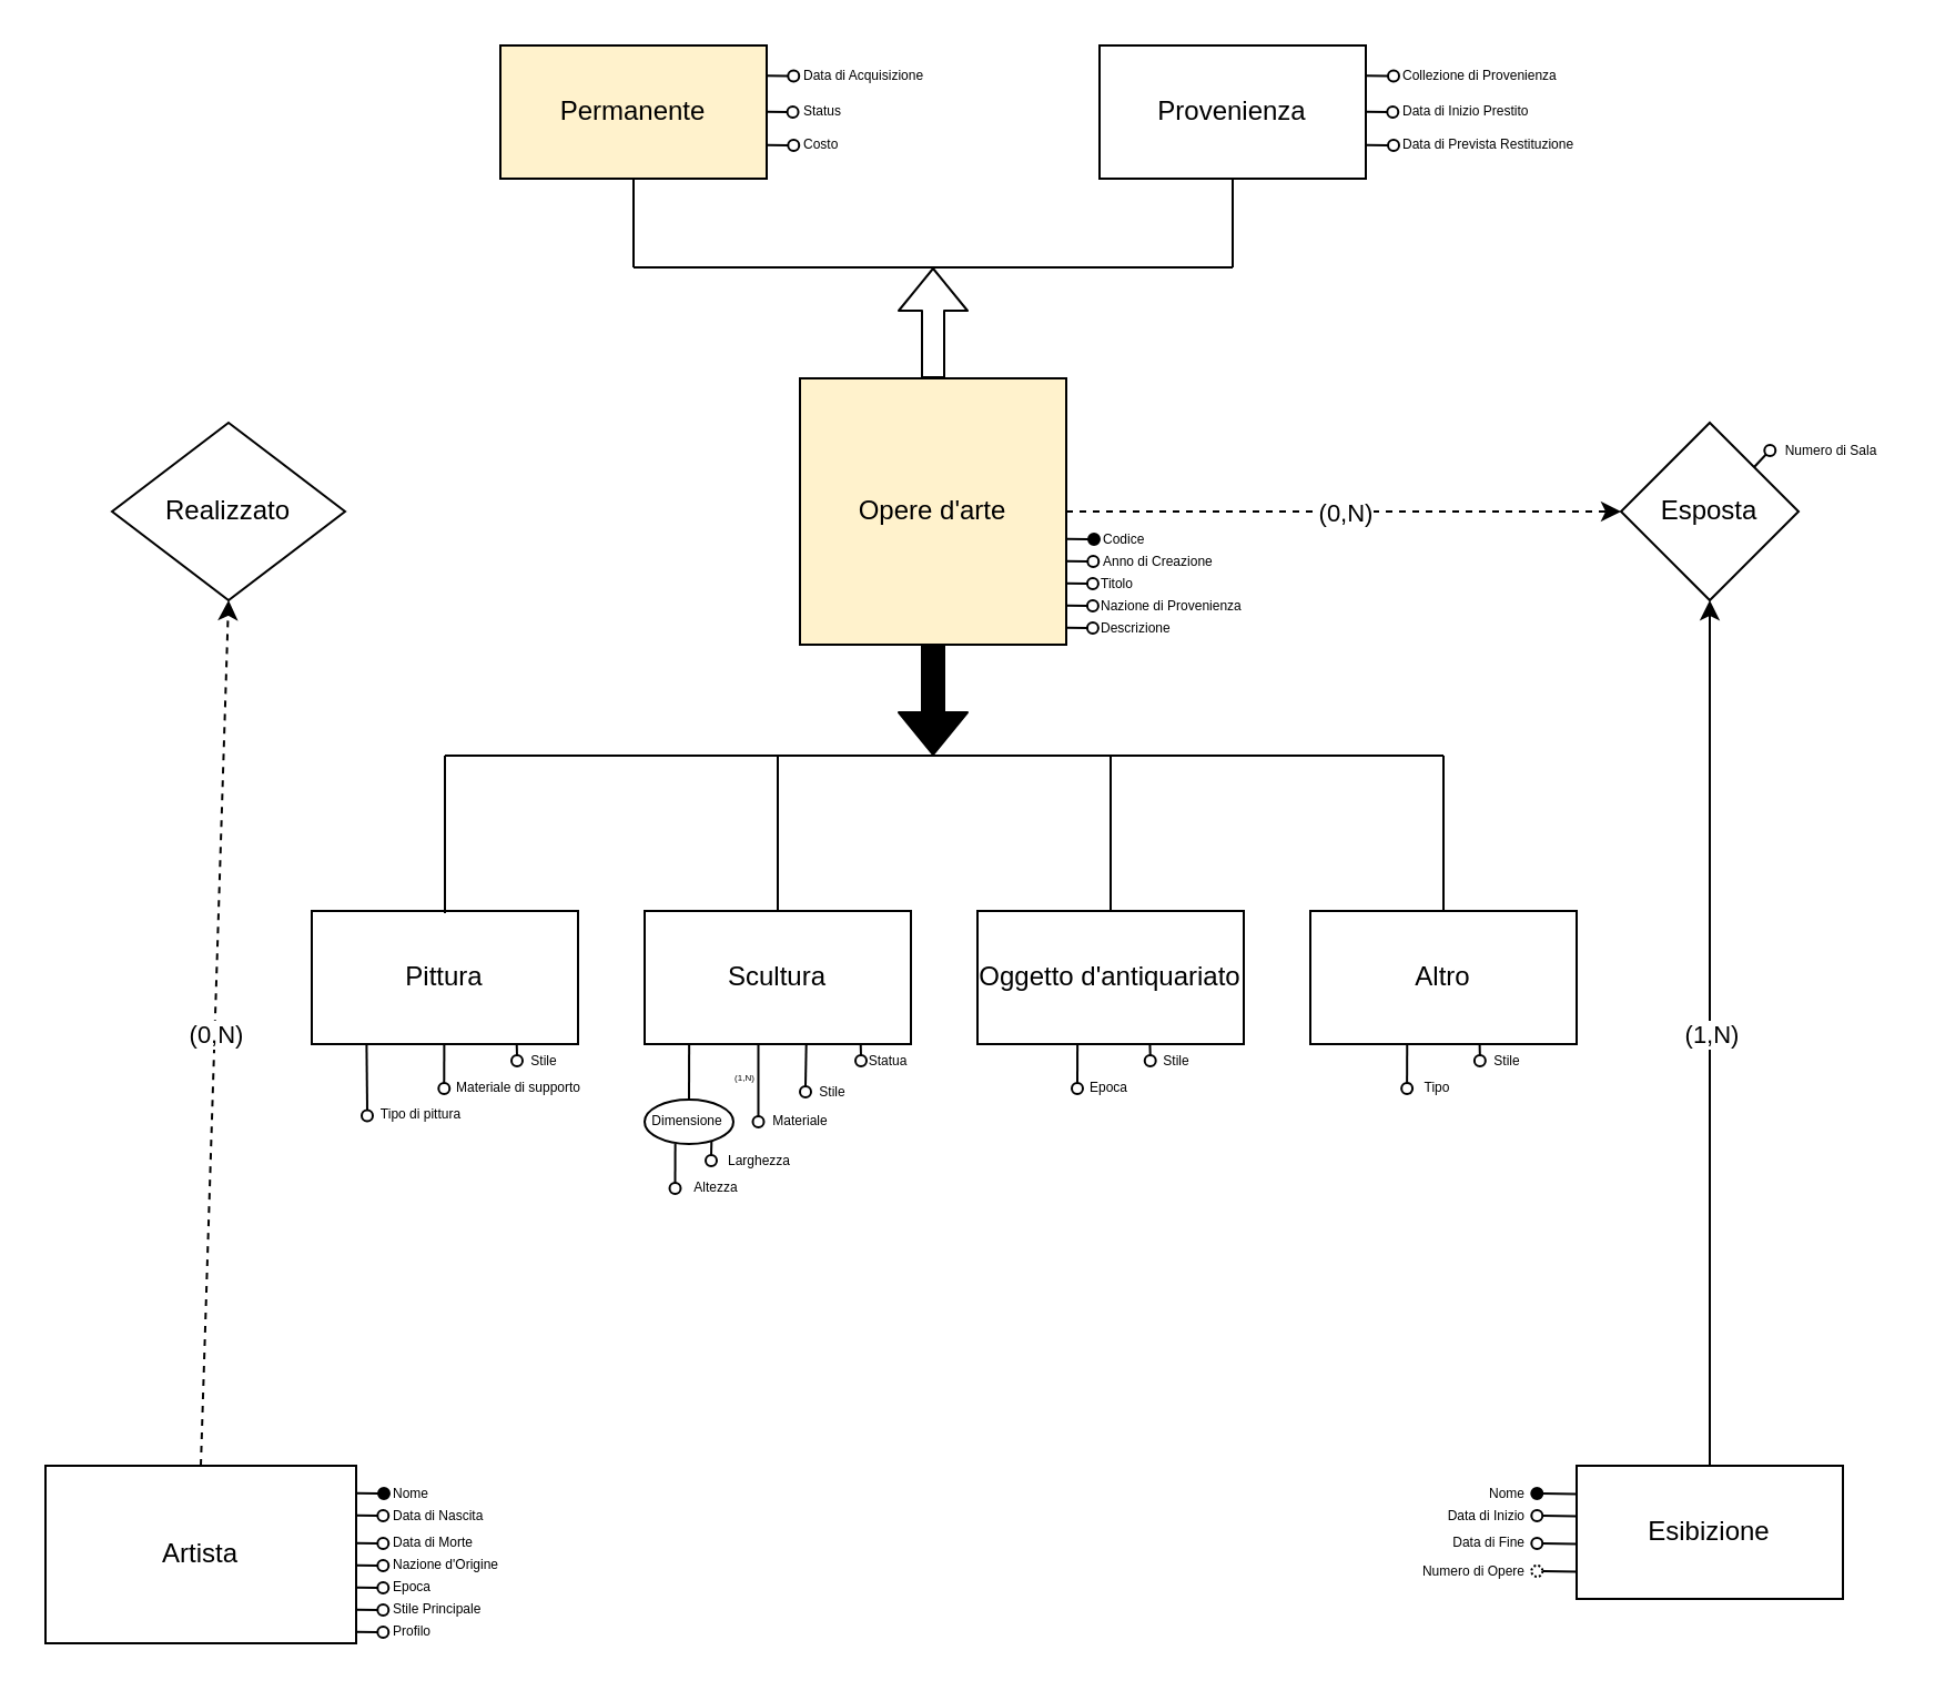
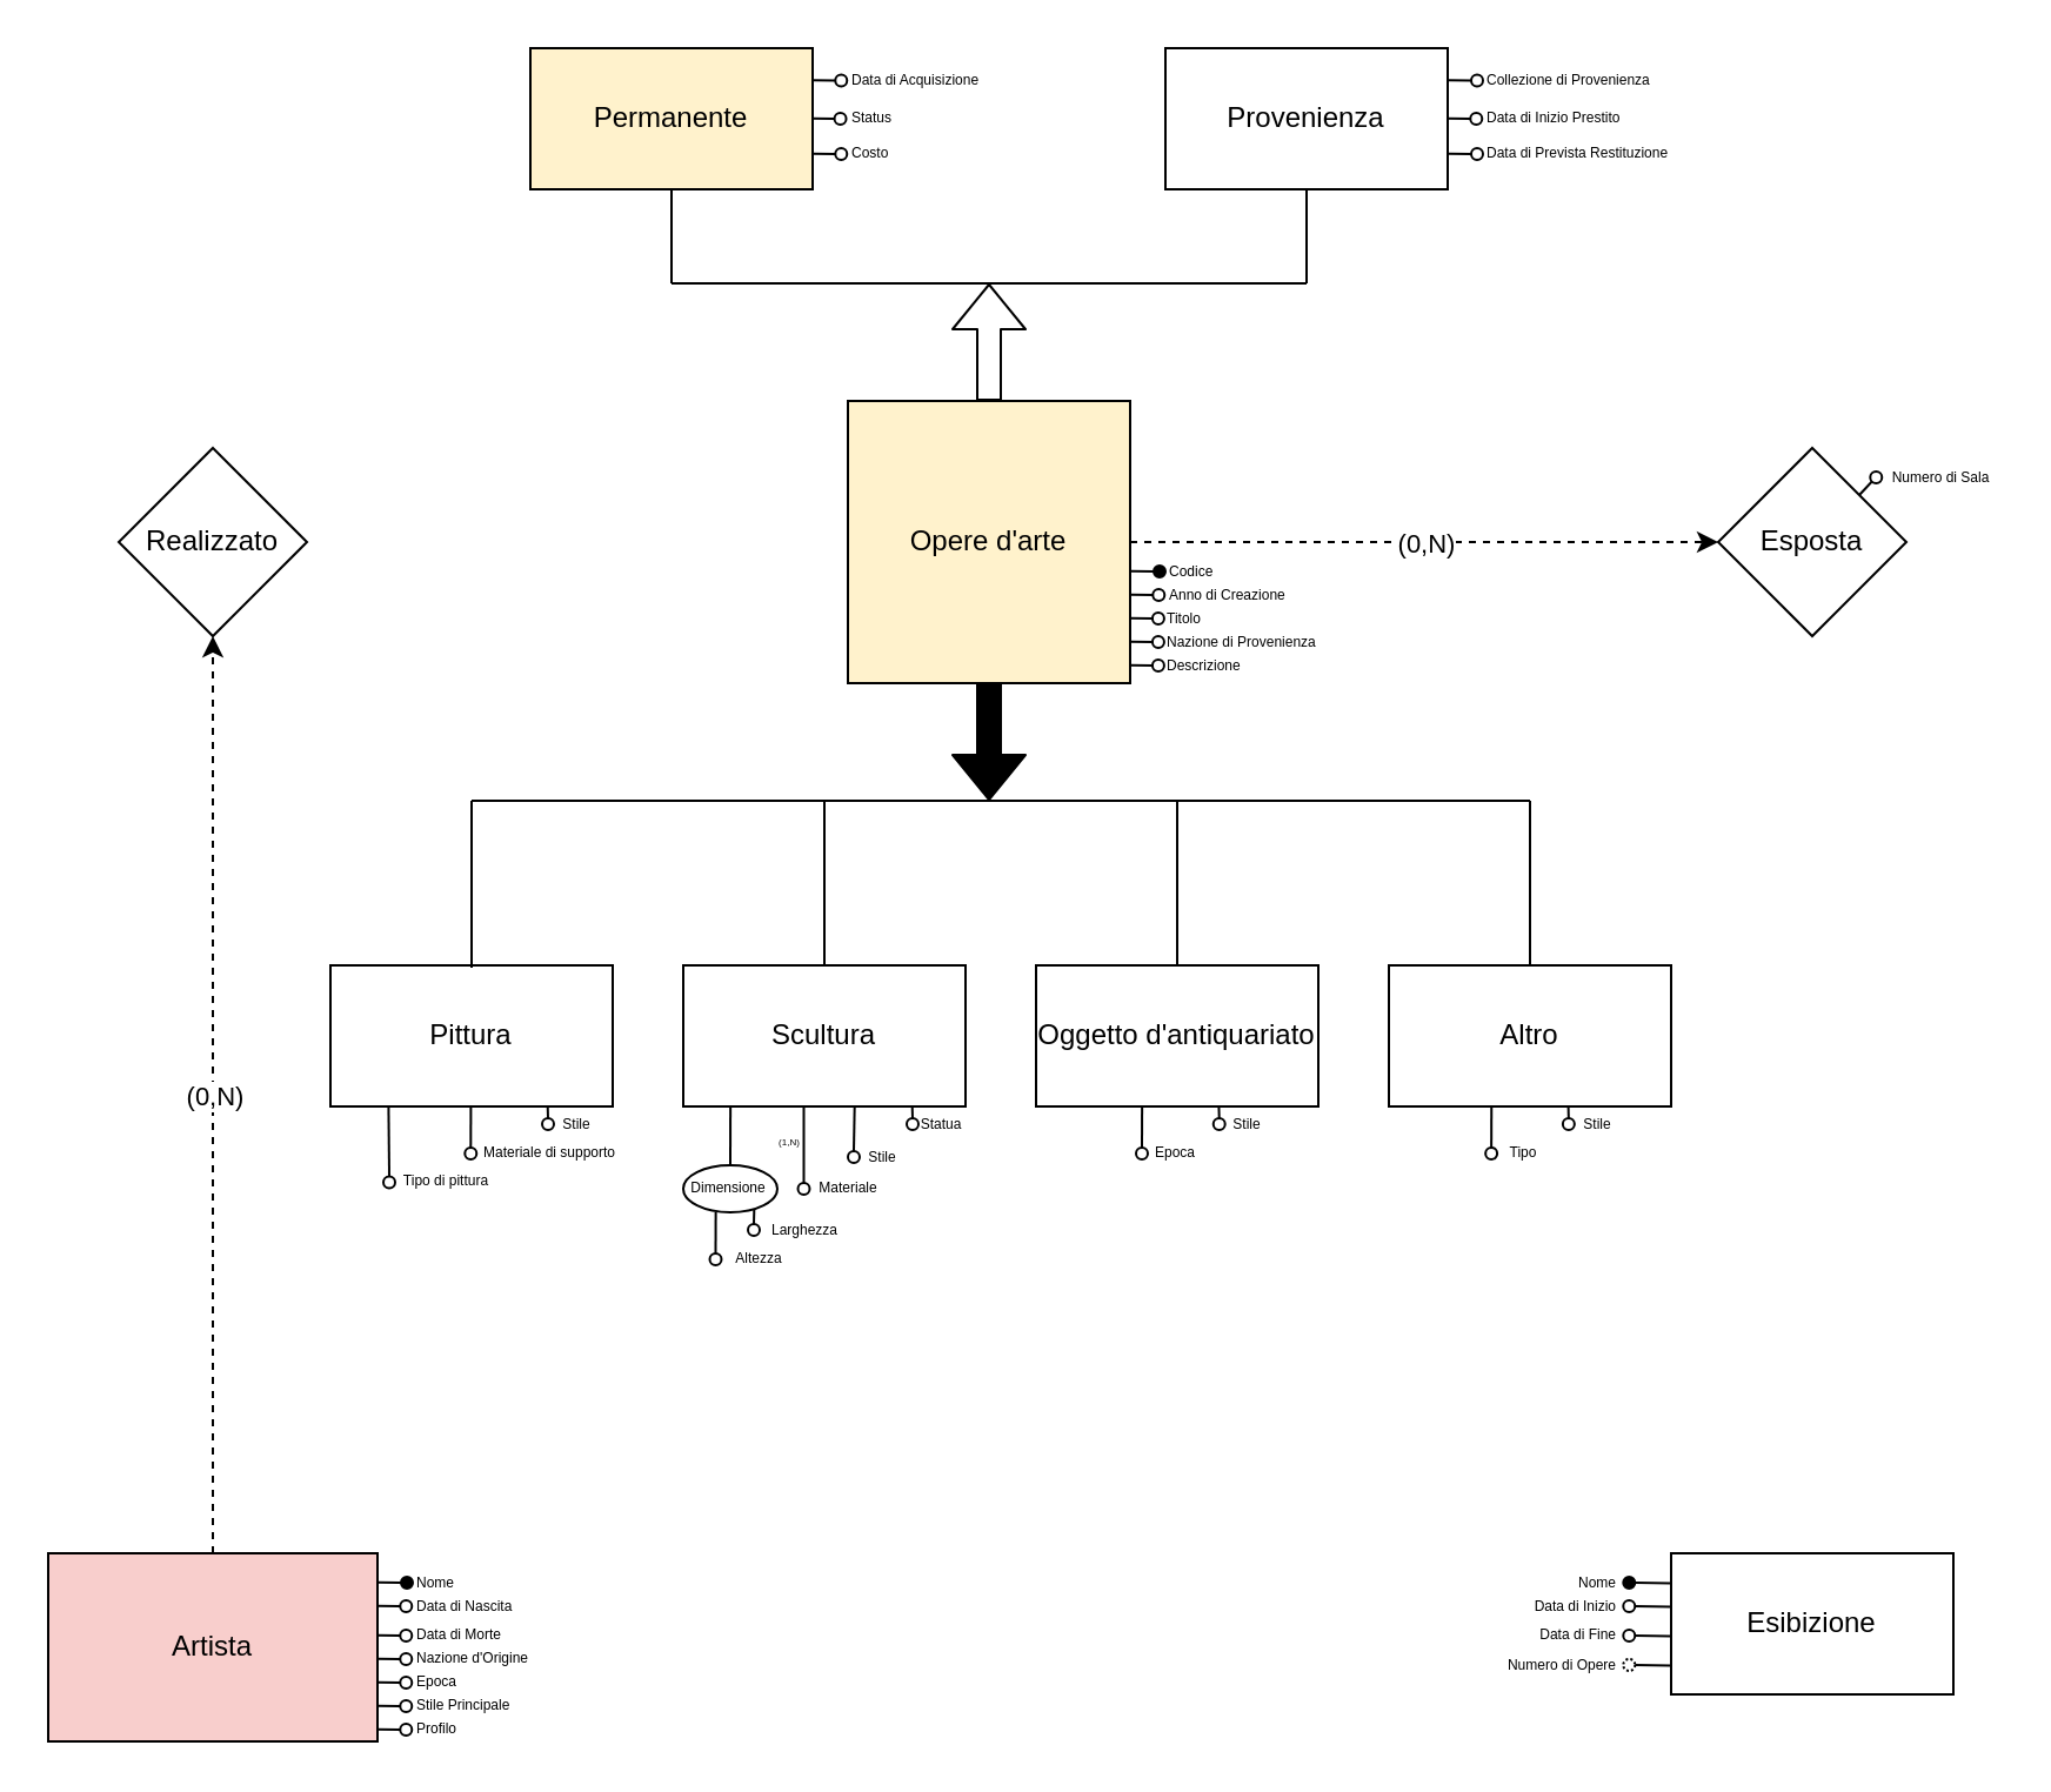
- <mxCell id="20" value="Realizzato" style="rhombus;whiteSpace=wrap;html=1;" parent="1" vertex="1"><mxGeometry x="50" y="190" width="105" height="80" as="geometry" /></mxCell>
+ <mxCell id="20" value="Realizzato" style="rhombus;whiteSpace=wrap;html=1;" parent="1" vertex="1"><mxGeometry x="50" y="190" width="80" height="80" as="geometry" /></mxCell>
- <mxCell id="26" value="" style="endArrow=classic;html=1;fillColor=#000000;exitX=0.5;exitY=0;exitDx=0;exitDy=0;entryX=0.5;entryY=1;entryDx=0;entryDy=0;" parent="1" source="4" target="23" edge="1"><mxGeometry relative="1" as="geometry"><mxPoint x="370" y="320" as="sourcePoint" /><mxPoint x="470" y="320" as="targetPoint" /></mxGeometry></mxCell>
- <mxCell id="27" value="(1,N)" style="edgeLabel;resizable=0;html=1;align=center;verticalAlign=middle;" parent="26" connectable="0" vertex="1"><mxGeometry relative="1" as="geometry" /></mxCell>
- <mxCell id="3" value="Artista" style="rounded=0;whiteSpace=wrap;html=1;" parent="1" vertex="1"><mxGeometry x="20" y="660" width="140" height="80" as="geometry" /></mxCell>
+ <mxCell id="3" value="Artista" style="rounded=0;whiteSpace=wrap;html=1;fillColor=#f8cecc;" parent="1" vertex="1"><mxGeometry x="20" y="660" width="140" height="80" as="geometry" /></mxCell>
